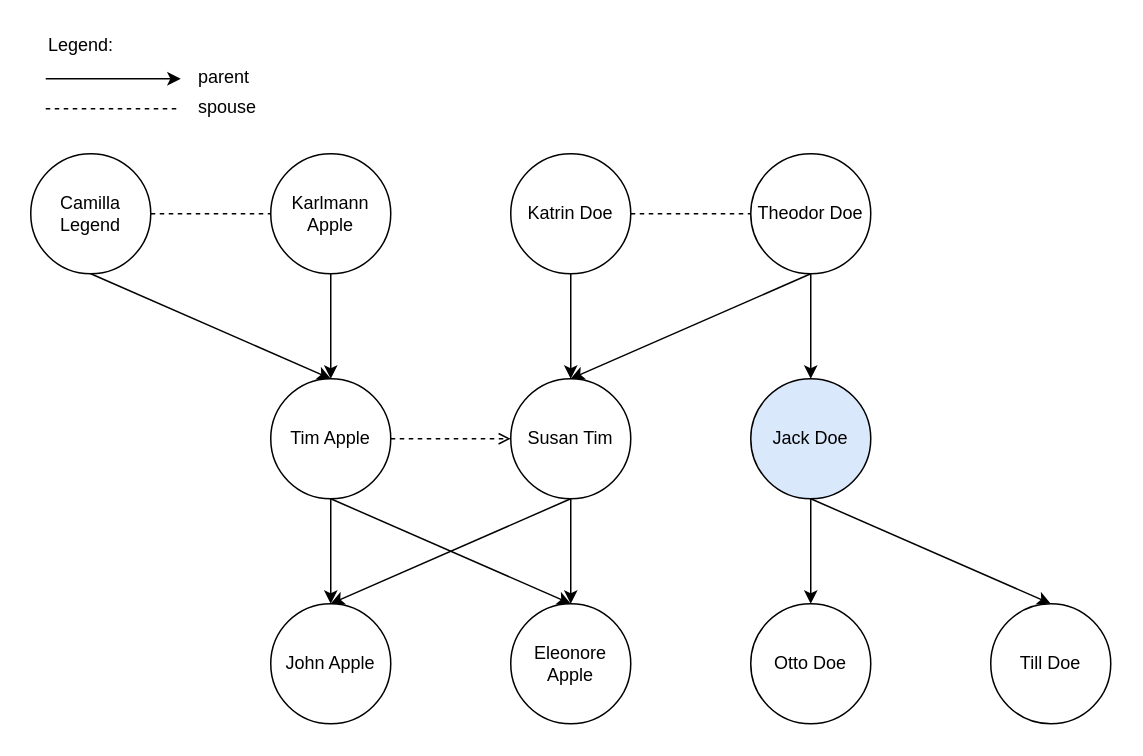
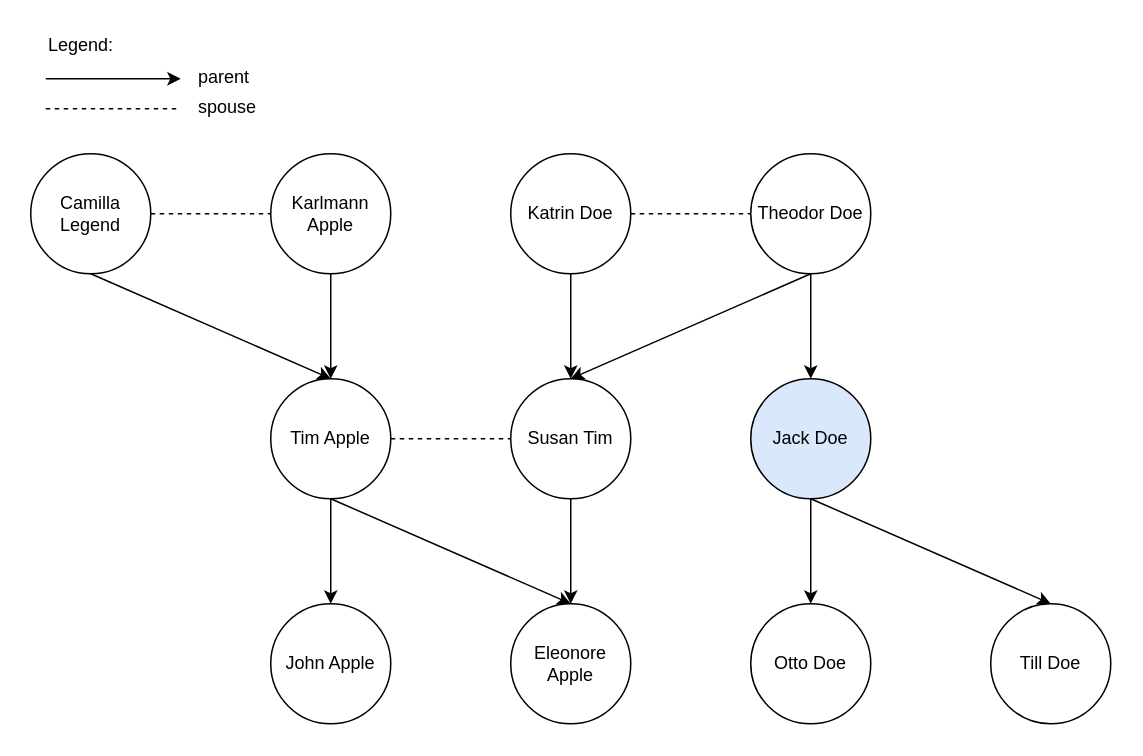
- <mxCell id="22" value="" style="endArrow=open;dashed=1;html=1;entryX=0;entryY=0.5;entryDx=0;entryDy=0;exitX=1;exitY=0.5;exitDx=0;exitDy=0;" edge="1" parent="1" source="13" target="16"><mxGeometry width="50" height="50" relative="1" as="geometry"><mxPoint x="20" y="552" as="sourcePoint" /><mxPoint x="70" y="502" as="targetPoint" /></mxGeometry></mxCell>
+ <mxCell id="22" value="" style="endArrow=none;dashed=1;html=1;entryX=0;entryY=0.5;entryDx=0;entryDy=0;exitX=1;exitY=0.5;exitDx=0;exitDy=0;" edge="1" parent="1" source="13" target="16"><mxGeometry width="50" height="50" relative="1" as="geometry"><mxPoint x="20" y="552" as="sourcePoint" /><mxPoint x="70" y="502" as="targetPoint" /></mxGeometry></mxCell>
- <mxCell id="14" style="edgeStyle=none;rounded=0;orthogonalLoop=1;jettySize=auto;html=1;exitX=0.5;exitY=1;exitDx=0;exitDy=0;entryX=0.5;entryY=0;entryDx=0;entryDy=0;" edge="1" parent="1" source="16" target="20"><mxGeometry relative="1" as="geometry" /></mxCell>
